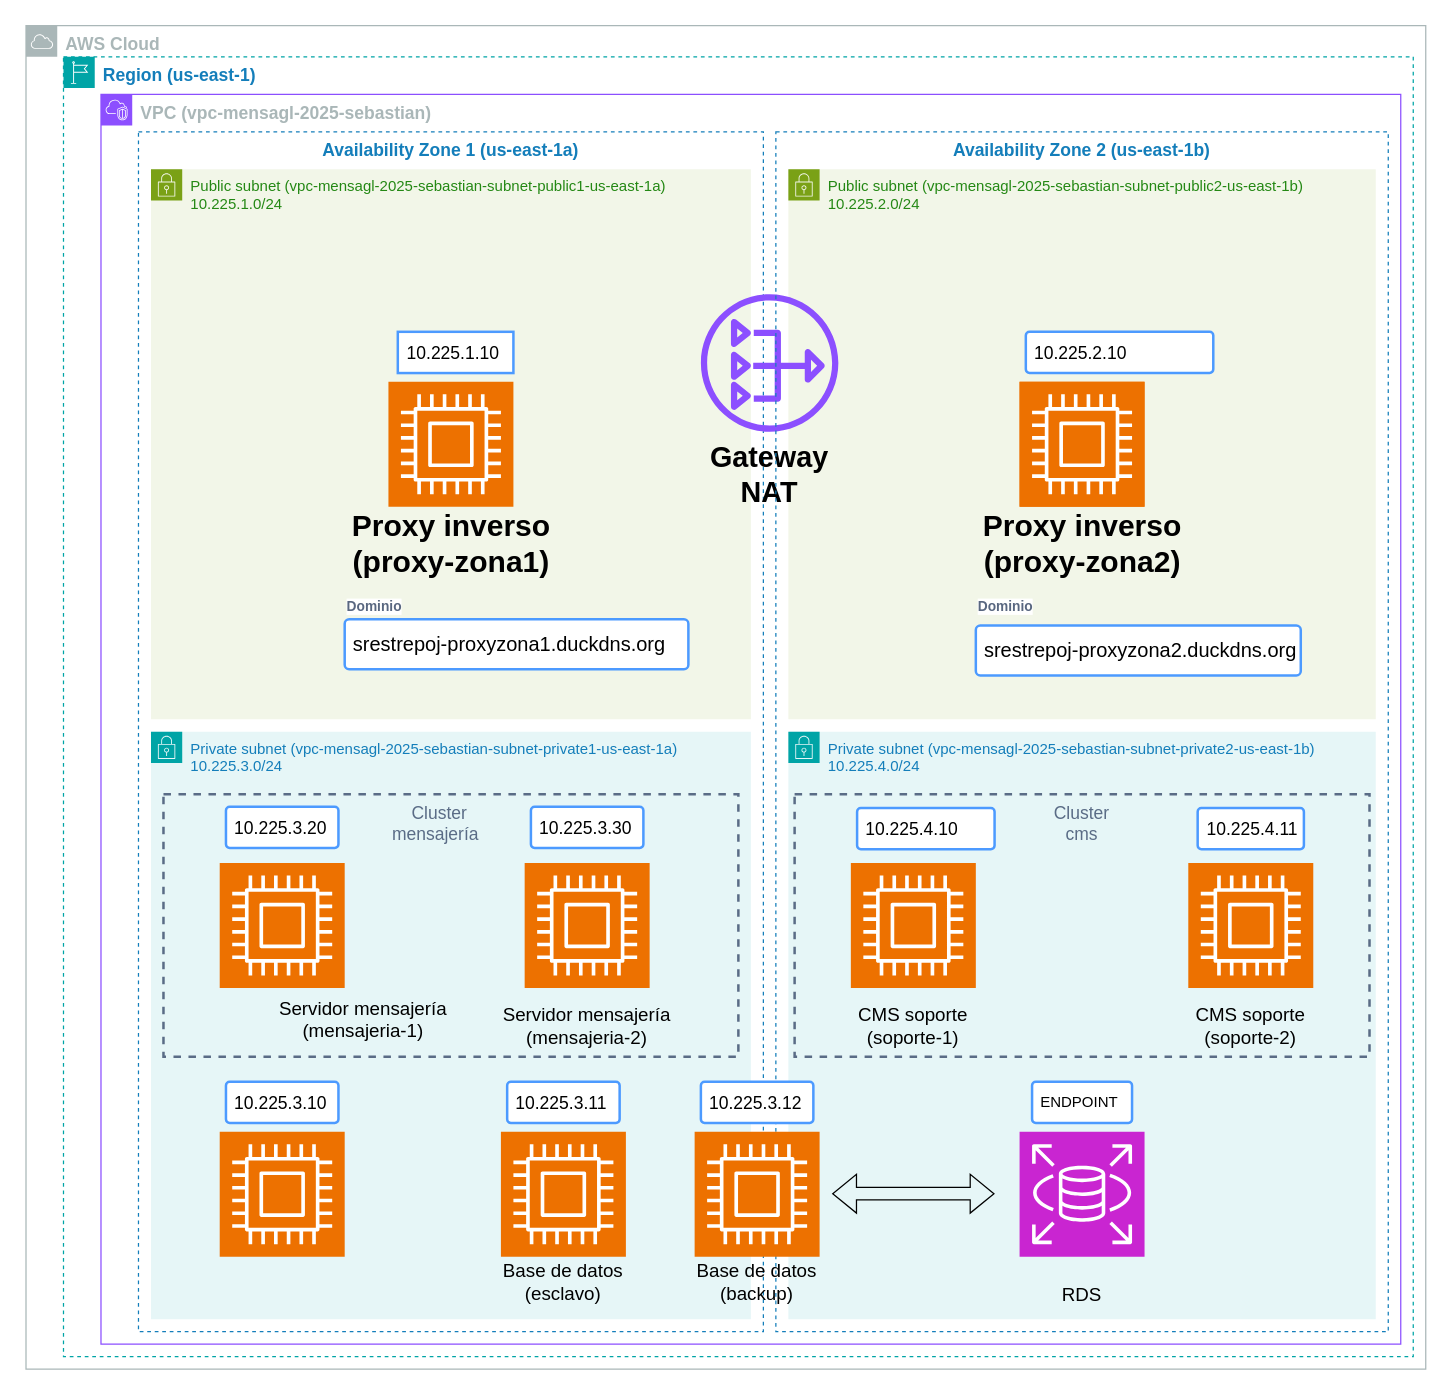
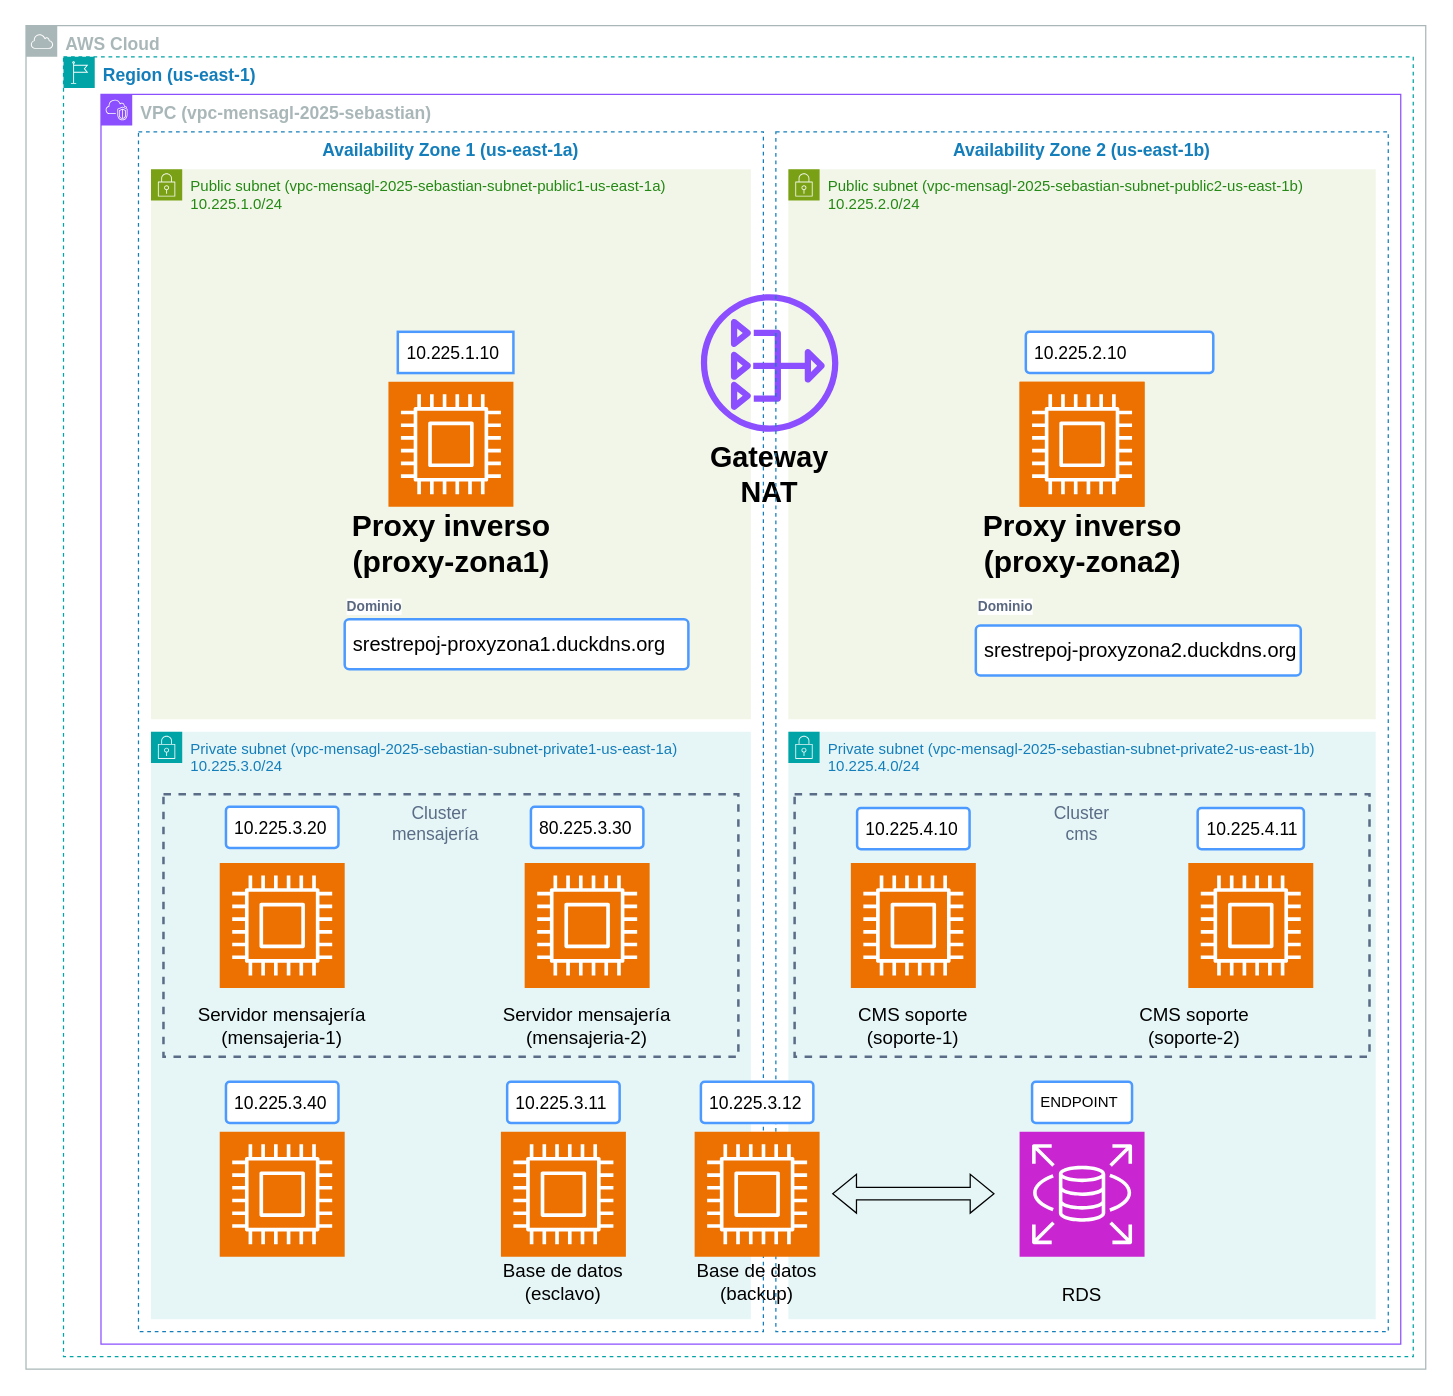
- <mxCell id="27" value="&lt;font style=&quot;font-size: 14px;&quot;&gt;10.225.3.30&lt;/font&gt;" style="rounded=1;arcSize=9;align=left;spacingLeft=5;strokeColor=#4C9AFF;html=1;strokeWidth=2;fontSize=12" parent="19" vertex="1"><mxGeometry x="304" y="60" width="90" height="33" as="geometry" /></mxCell>
+ <mxCell id="27" value="&lt;font style=&quot;font-size: 14px;&quot;&gt;80.225.3.30&lt;/font&gt;" style="rounded=1;arcSize=9;align=left;spacingLeft=5;strokeColor=#4C9AFF;html=1;strokeWidth=2;fontSize=12" parent="19" vertex="1"><mxGeometry x="304" y="60" width="90" height="33" as="geometry" /></mxCell>
- <mxCell id="38" value="&lt;font style=&quot;font-size: 14px;&quot;&gt;10.225.4.10&lt;/font&gt;" style="rounded=1;arcSize=9;align=left;spacingLeft=5;strokeColor=#4C9AFF;html=1;strokeWidth=2;fontSize=12" parent="1" vertex="1"><mxGeometry x="685" y="646" width="110" height="33" as="geometry" /></mxCell>
+ <mxCell id="38" value="&lt;font style=&quot;font-size: 14px;&quot;&gt;10.225.4.10&lt;/font&gt;" style="rounded=1;arcSize=9;align=left;spacingLeft=5;strokeColor=#4C9AFF;html=1;strokeWidth=2;fontSize=12" parent="1" vertex="1"><mxGeometry x="685" y="646" width="90" height="33" as="geometry" /></mxCell>
- <mxCell id="21" value="&lt;font style=&quot;font-size: 15px;&quot;&gt;Servidor mensajería&lt;/font&gt;&lt;div&gt;&lt;font style=&quot;font-size: 15px;&quot;&gt;(mensajeria-1)&lt;/font&gt;&lt;/div&gt;" style="text;html=1;align=center;verticalAlign=middle;whiteSpace=wrap;rounded=0;" parent="19" vertex="1"><mxGeometry x="95" y="215" width="150" height="30" as="geometry" /></mxCell>
+ <mxCell id="21" value="&lt;font style=&quot;font-size: 15px;&quot;&gt;Servidor mensajería&lt;/font&gt;&lt;div&gt;&lt;font style=&quot;font-size: 15px;&quot;&gt;(mensajeria-1)&lt;/font&gt;&lt;/div&gt;" style="text;html=1;align=center;verticalAlign=middle;whiteSpace=wrap;rounded=0;" parent="19" vertex="1"><mxGeometry x="30" y="220" width="150" height="30" as="geometry" /></mxCell>
- <mxCell id="32" value="CMS soporte&lt;div&gt;(soporte-2)&lt;/div&gt;" style="text;html=1;align=center;verticalAlign=middle;whiteSpace=wrap;rounded=0;fontSize=15;" parent="1" vertex="1"><mxGeometry x="920" y="800" width="160" height="40" as="geometry" /></mxCell>
+ <mxCell id="32" value="CMS soporte&lt;div&gt;(soporte-2)&lt;/div&gt;" style="text;html=1;align=center;verticalAlign=middle;whiteSpace=wrap;rounded=0;fontSize=15;" parent="1" vertex="1"><mxGeometry x="875" y="800" width="160" height="40" as="geometry" /></mxCell>
- <mxCell id="24" value="&lt;font style=&quot;font-size: 14px;&quot;&gt;10.225.3.10&lt;/font&gt;" style="rounded=1;arcSize=9;align=left;spacingLeft=5;strokeColor=#4C9AFF;html=1;strokeWidth=2;fontSize=12" parent="19" vertex="1"><mxGeometry x="60" y="280" width="90" height="33" as="geometry" /></mxCell>
+ <mxCell id="24" value="&lt;font style=&quot;font-size: 14px;&quot;&gt;10.225.3.40&lt;/font&gt;" style="rounded=1;arcSize=9;align=left;spacingLeft=5;strokeColor=#4C9AFF;html=1;strokeWidth=2;fontSize=12" parent="19" vertex="1"><mxGeometry x="60" y="280" width="90" height="33" as="geometry" /></mxCell>
